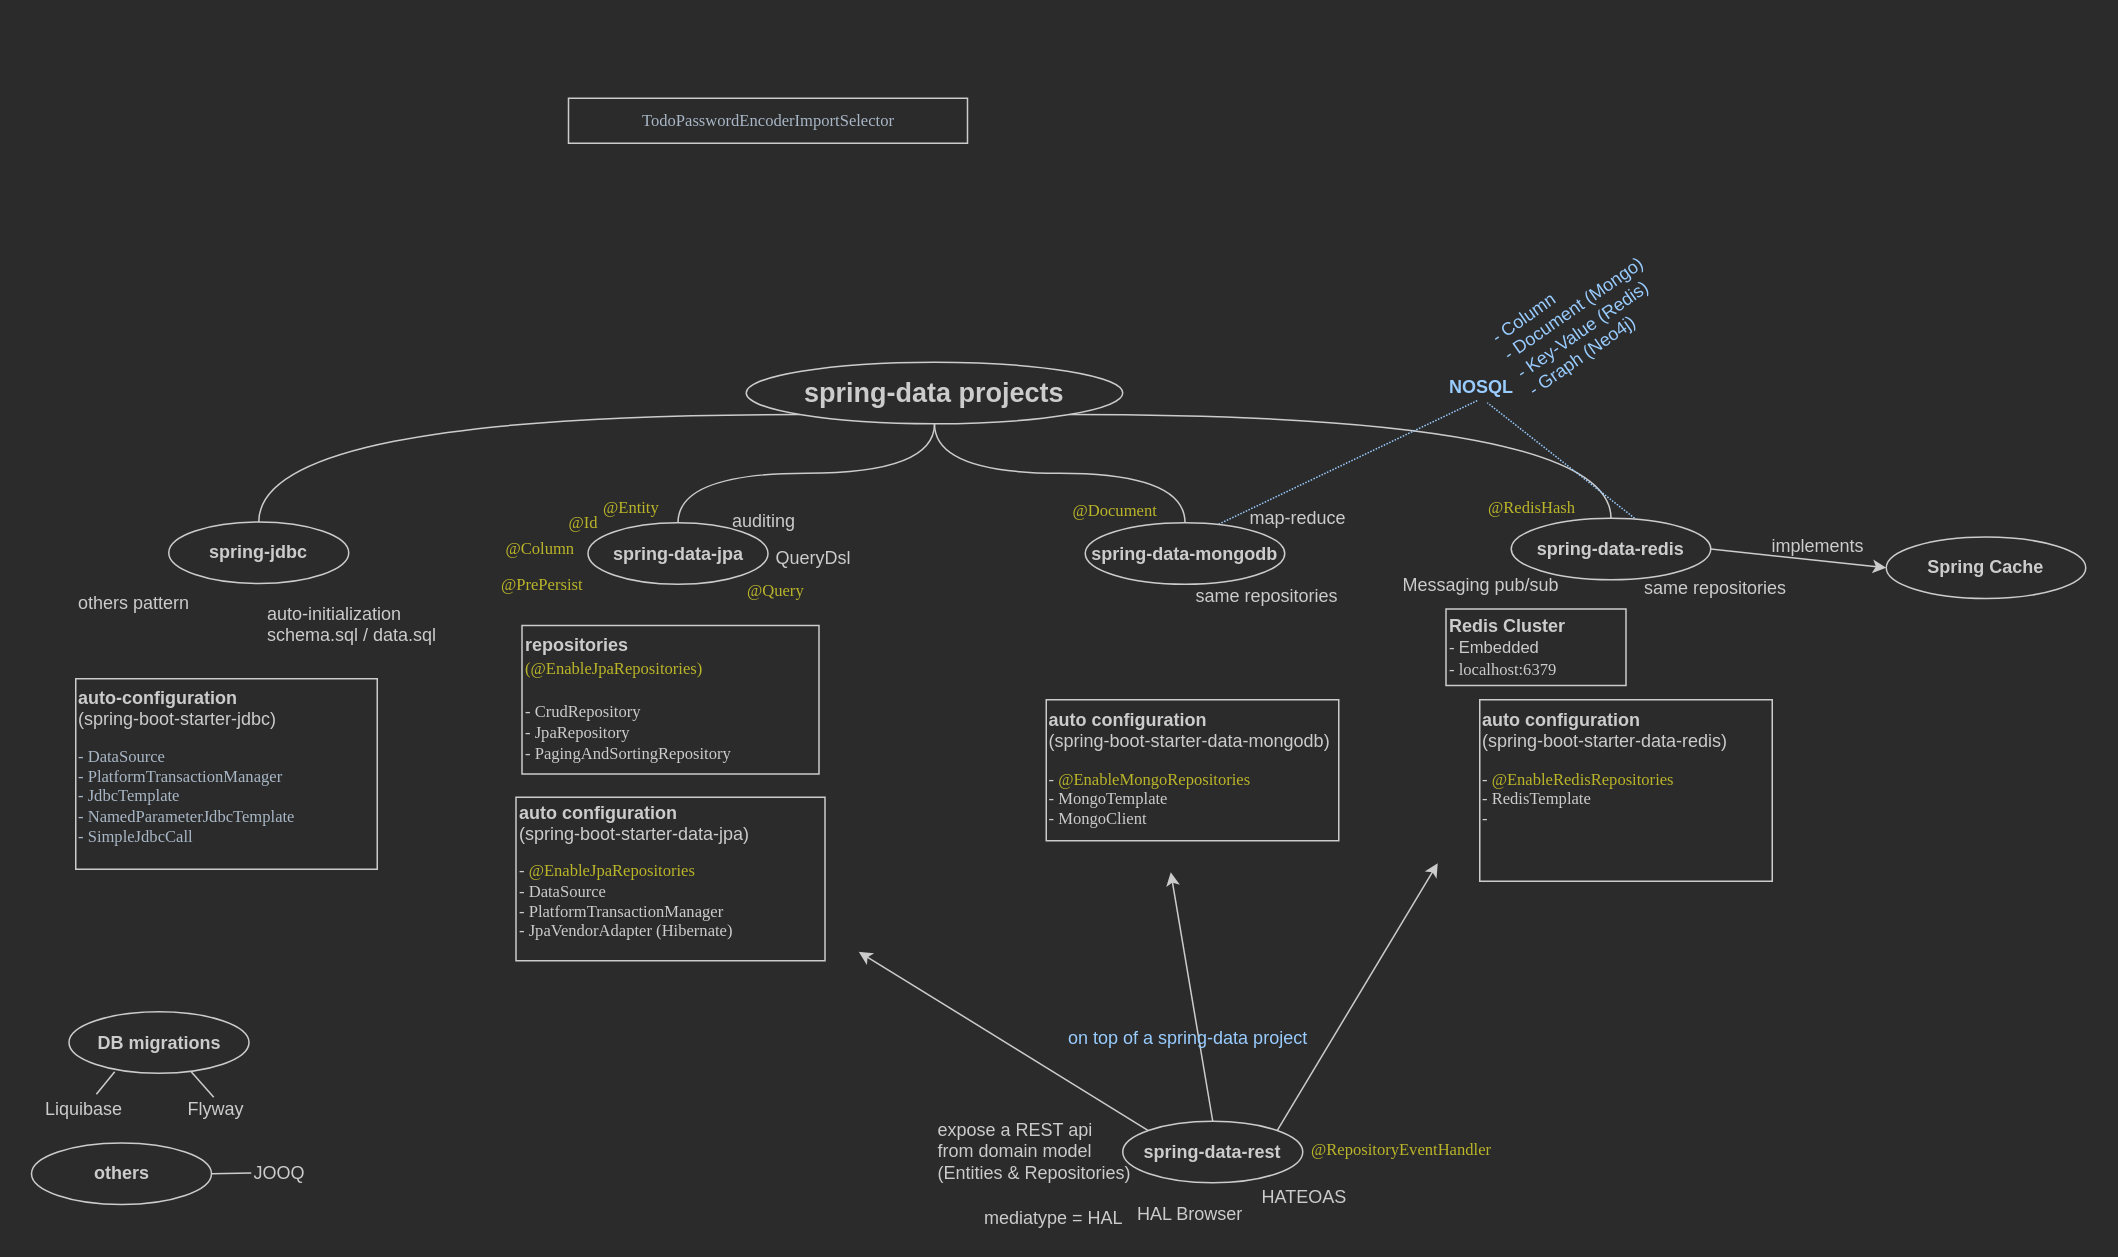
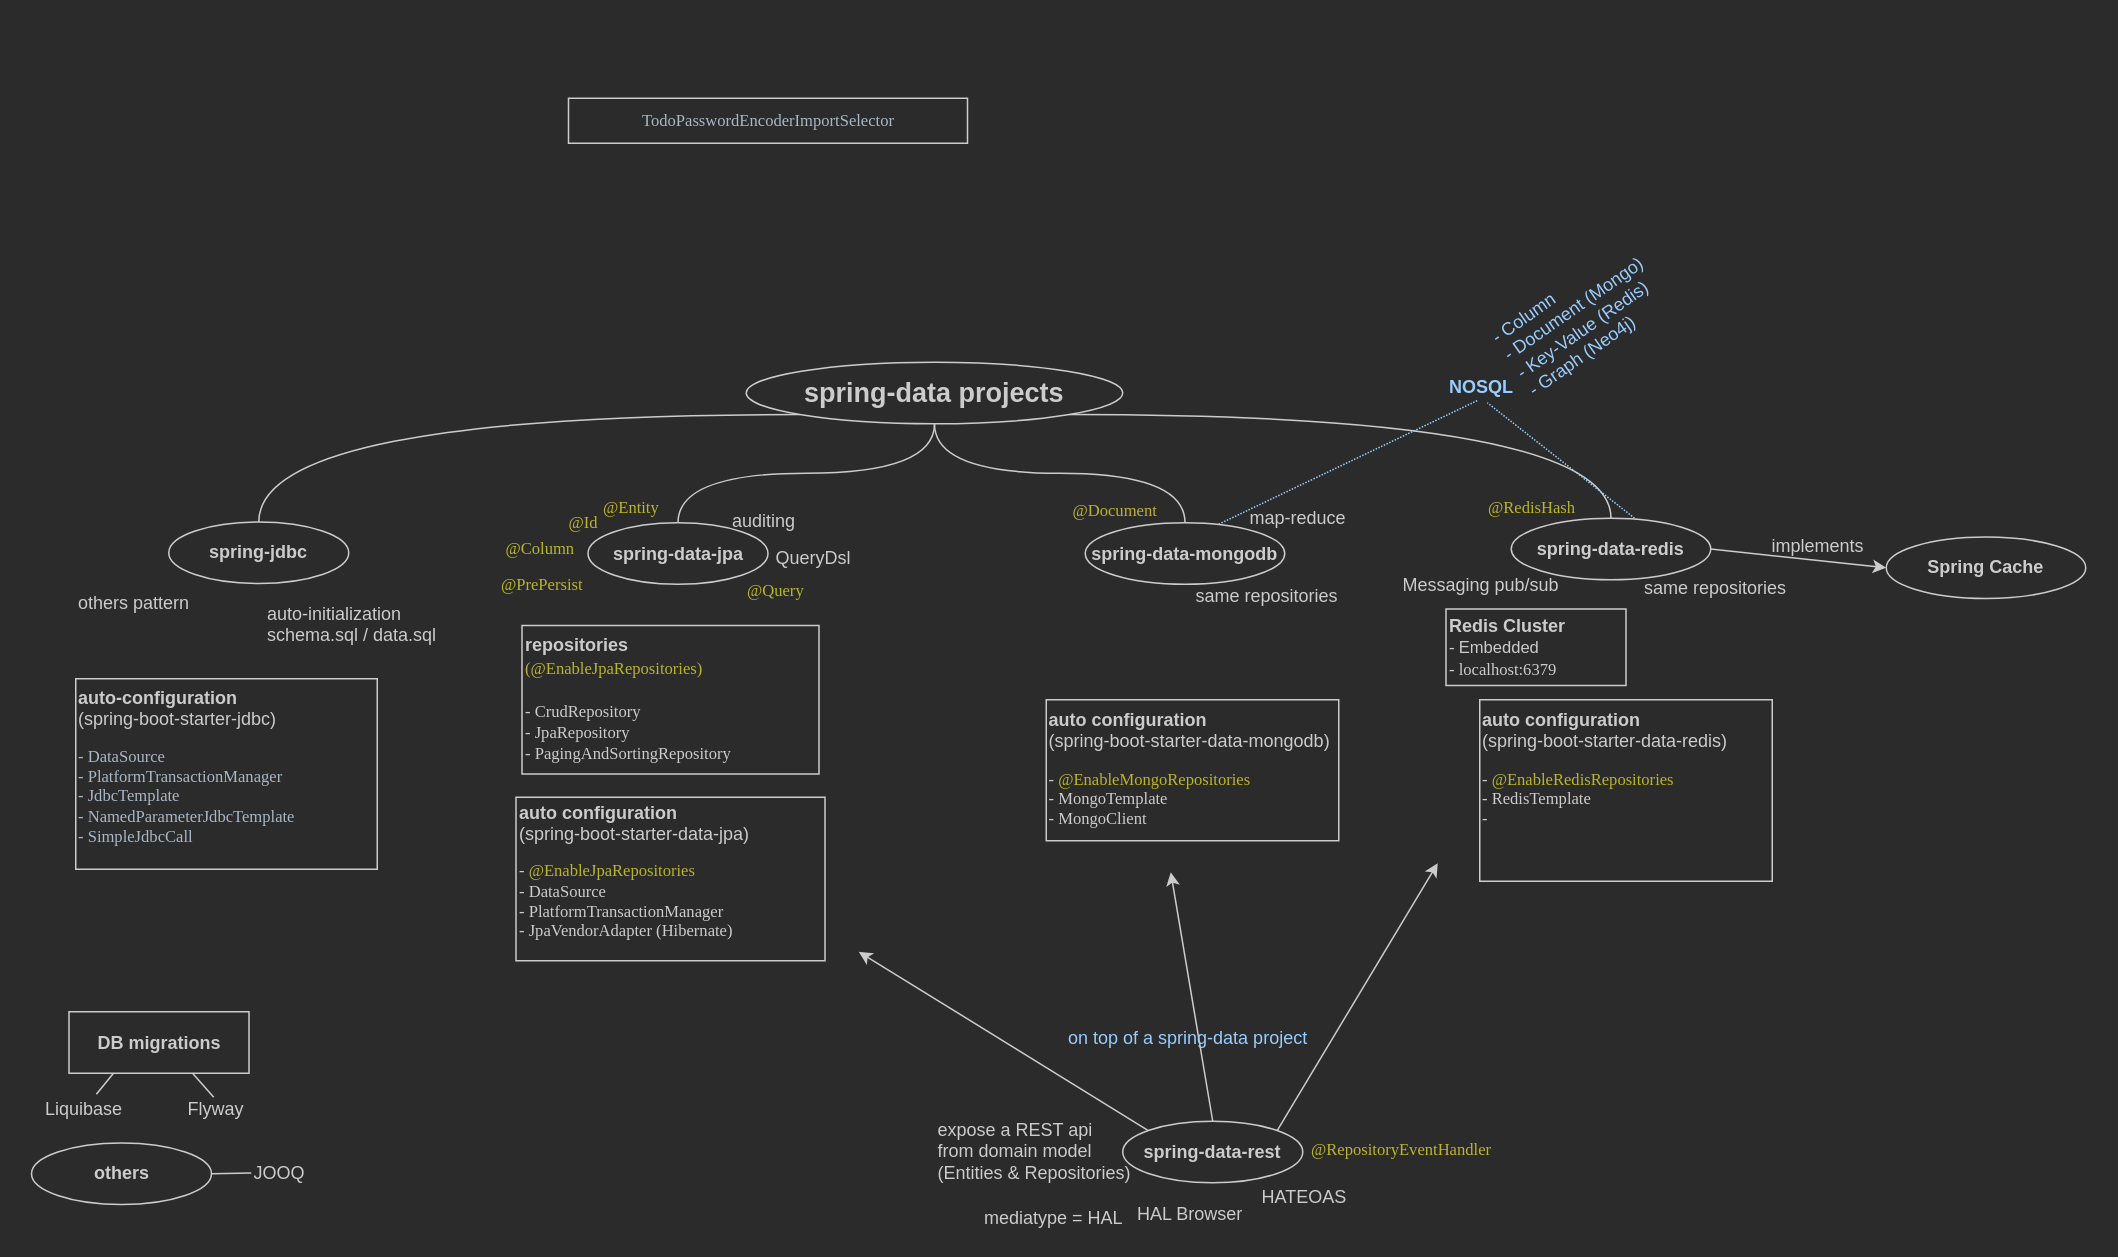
- <mxCell id="54" value="DB migrations" style="ellipse;whiteSpace=wrap;html=1;strokeColor=#CCCCCC;fillColor=#2b2b2b;fontColor=#CCCCCC;align=center;fontStyle=1" vertex="1" parent="1"><mxGeometry x="45.5" y="674" width="120" height="41" as="geometry" /></mxCell>
+ <mxCell id="54" value="DB migrations" style="whiteSpace=wrap;html=1;strokeColor=#CCCCCC;fillColor=#2b2b2b;fontColor=#CCCCCC;align=center;fontStyle=1;rounded=0;" vertex="1" parent="1"><mxGeometry x="45.5" y="674" width="120" height="41" as="geometry" /></mxCell>
